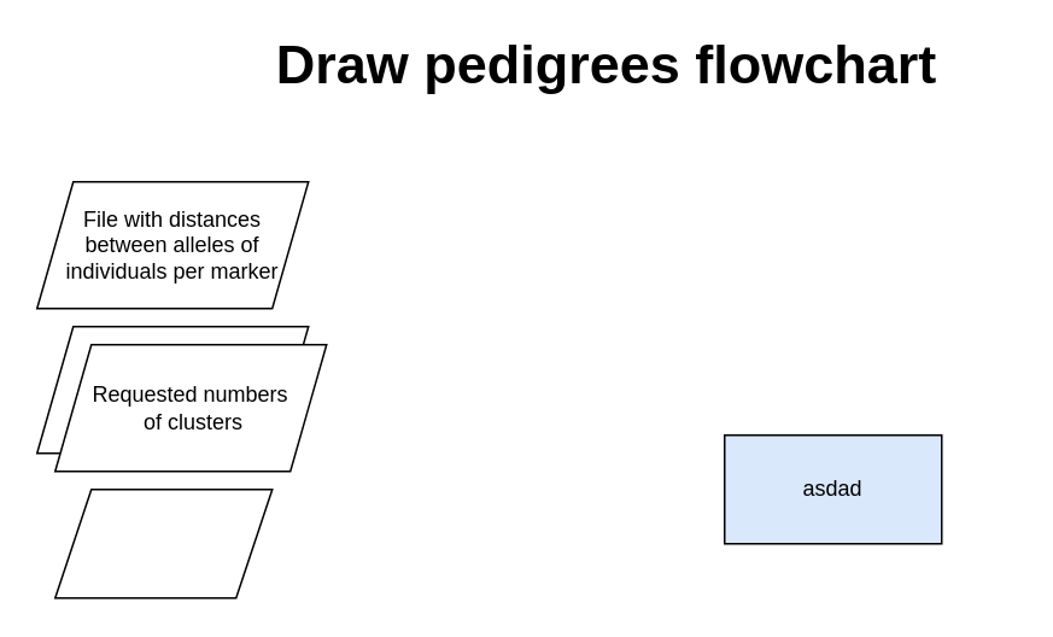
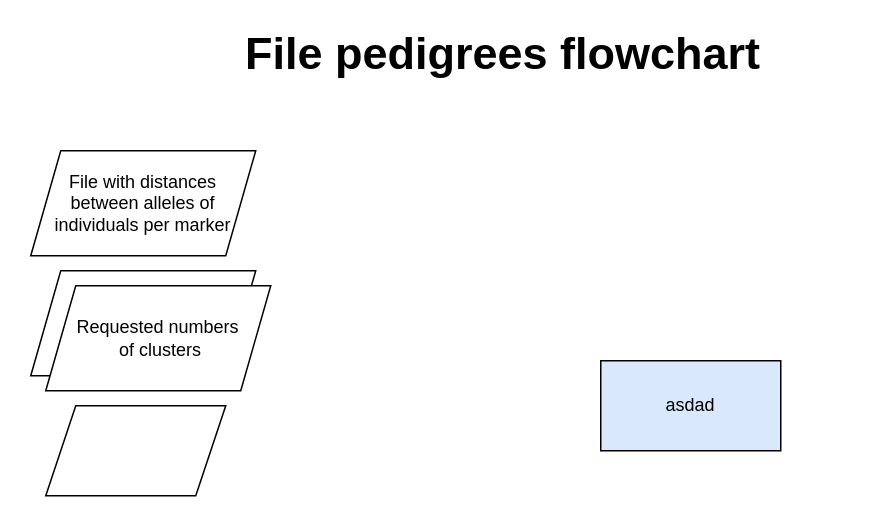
- <mxCell id="2" value="&lt;b&gt;&lt;font style=&quot;font-size: 30px;&quot;&gt;Draw pedigrees flowchart&lt;/font&gt;&lt;/b&gt;" style="text;html=1;strokeColor=none;fillColor=none;align=center;verticalAlign=middle;whiteSpace=wrap;rounded=0;" vertex="1" parent="1"><mxGeometry x="110" y="20" width="450" height="30" as="geometry" /></mxCell>
+ <mxCell id="2" value="&lt;b&gt;&lt;font style=&quot;font-size: 30px;&quot;&gt;File pedigrees flowchart&lt;/font&gt;&lt;/b&gt;" style="text;html=1;strokeColor=none;fillColor=none;align=center;verticalAlign=middle;whiteSpace=wrap;rounded=0;" vertex="1" parent="1"><mxGeometry x="110" y="20" width="450" height="30" as="geometry" /></mxCell>
